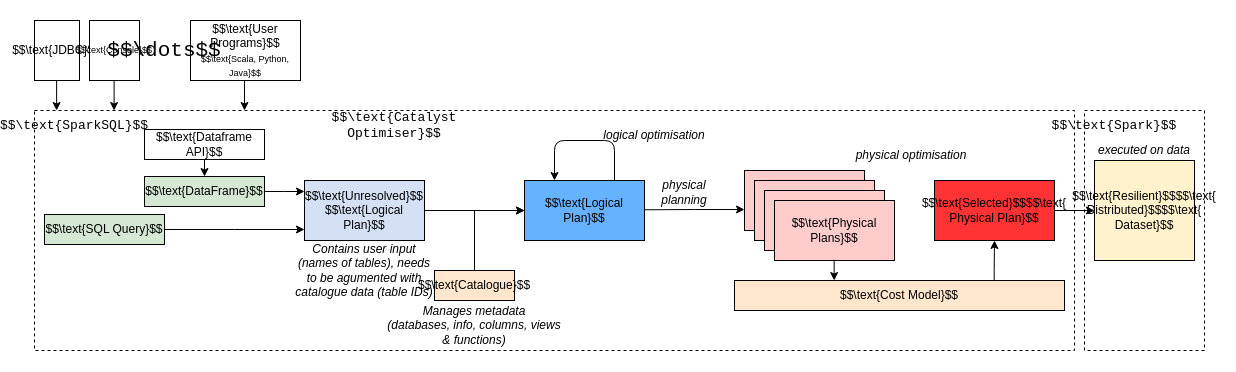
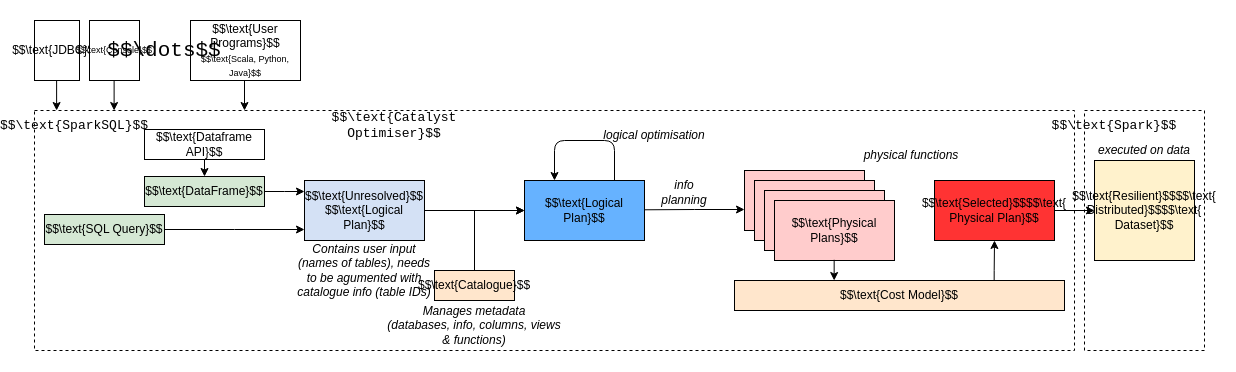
- <mxCell id="28" value="physical optimisation" style="text;html=1;strokeColor=none;fillColor=none;align=center;verticalAlign=middle;whiteSpace=wrap;rounded=0;fontStyle=2" vertex="1" parent="1"><mxGeometry x="827" y="140" width="140" height="30" as="geometry" /></mxCell>
+ <mxCell id="28" value="physical functions" style="text;html=1;strokeColor=none;fillColor=none;align=center;verticalAlign=middle;whiteSpace=wrap;rounded=0;fontStyle=2" vertex="1" parent="1"><mxGeometry x="827" y="140" width="140" height="30" as="geometry" /></mxCell>
- <mxCell id="27" value="physical planning" style="text;html=1;strokeColor=none;fillColor=none;align=center;verticalAlign=middle;whiteSpace=wrap;rounded=0;fontStyle=2" vertex="1" parent="1"><mxGeometry x="640" y="177" width="60" height="30" as="geometry" /></mxCell>
+ <mxCell id="27" value="info planning" style="text;html=1;strokeColor=none;fillColor=none;align=center;verticalAlign=middle;whiteSpace=wrap;rounded=0;fontStyle=2" vertex="1" parent="1"><mxGeometry x="640" y="177" width="60" height="30" as="geometry" /></mxCell>
- <mxCell id="42" value="Contains user input (names of tables), needs to be agumented with catalogue data (table IDs)" style="text;html=1;strokeColor=none;fillColor=none;align=center;verticalAlign=middle;whiteSpace=wrap;rounded=0;fontStyle=2" vertex="1" parent="1"><mxGeometry x="280" y="245" width="140" height="50" as="geometry" /></mxCell>
+ <mxCell id="42" value="Contains user input (names of tables), needs to be agumented with catalogue info (table IDs)" style="text;html=1;strokeColor=none;fillColor=none;align=center;verticalAlign=middle;whiteSpace=wrap;rounded=0;fontStyle=2" vertex="1" parent="1"><mxGeometry x="280" y="245" width="140" height="50" as="geometry" /></mxCell>
